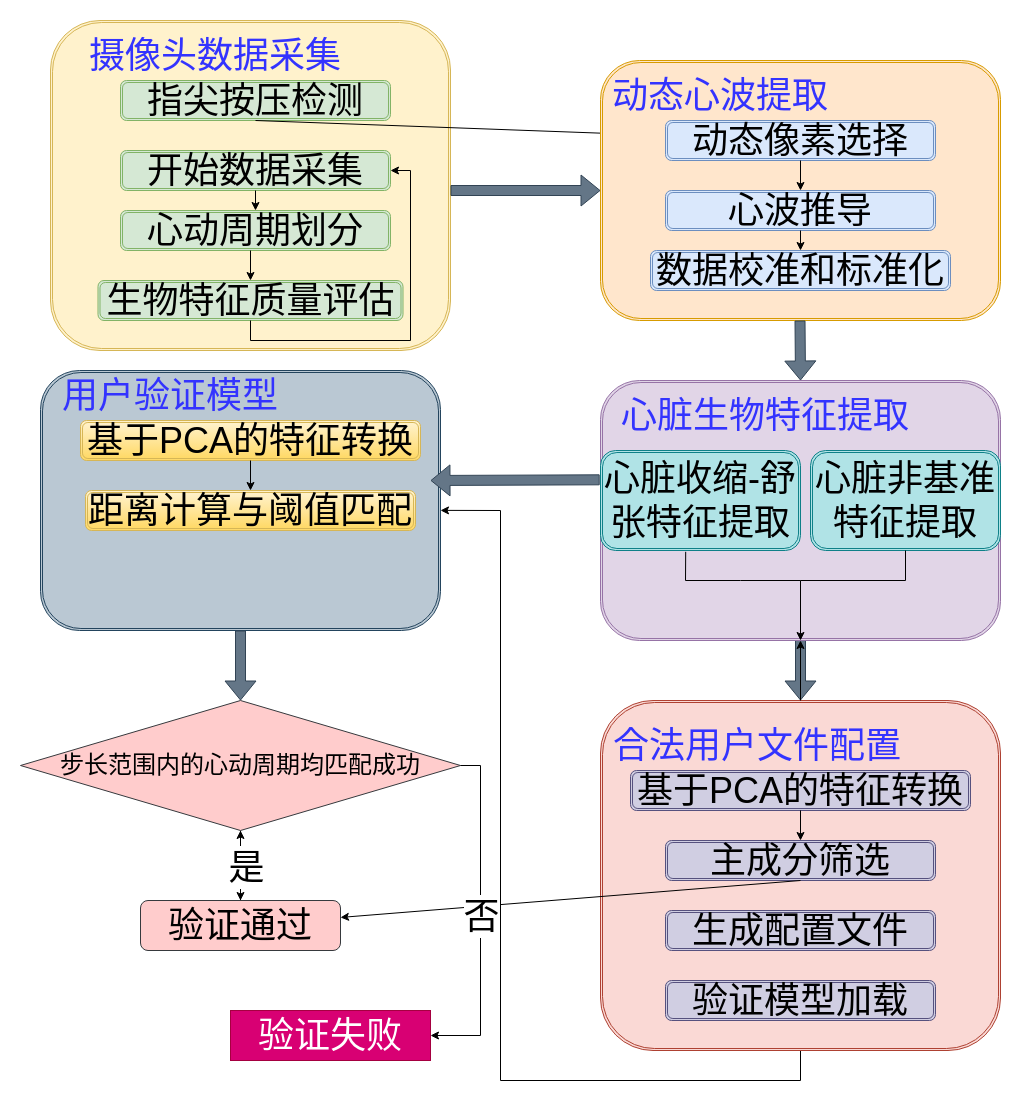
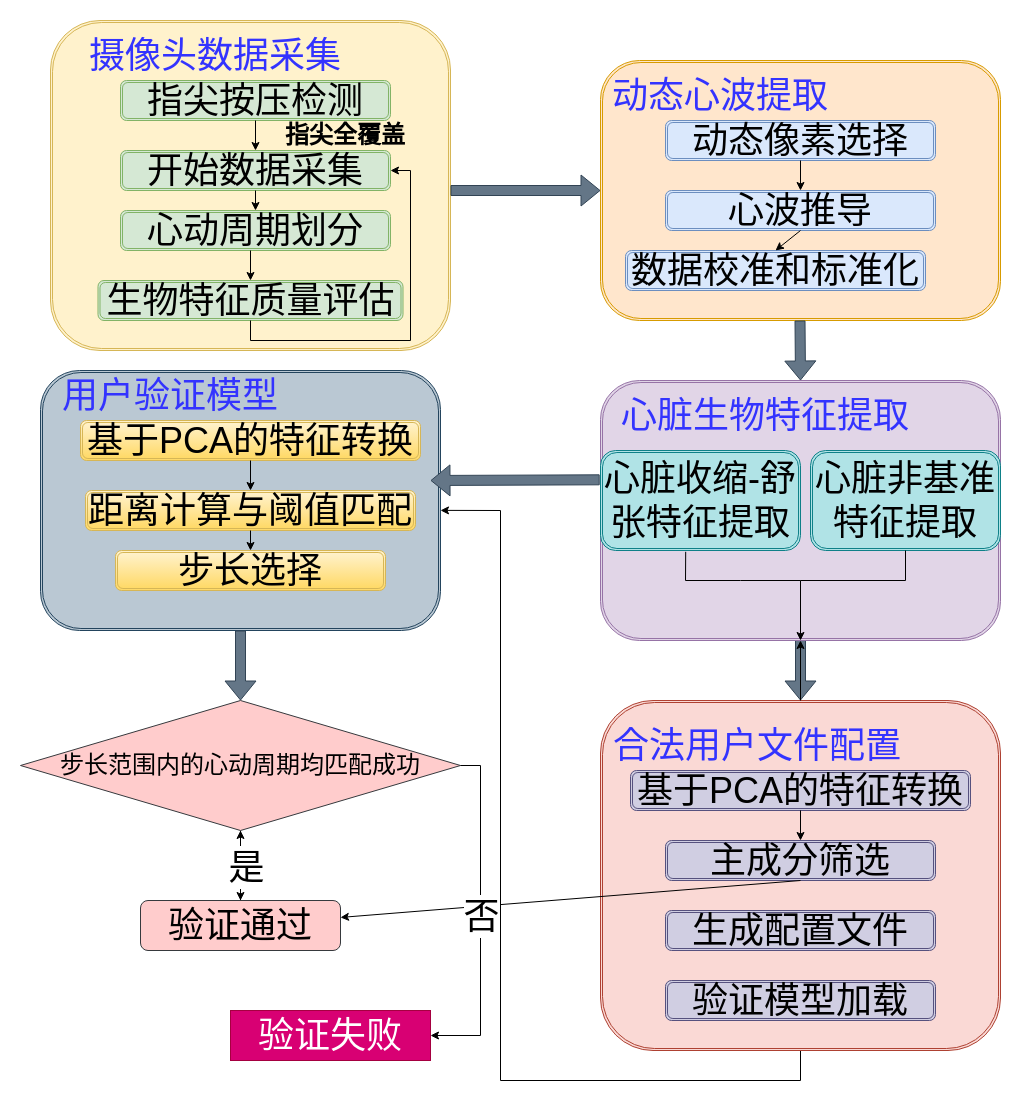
- <mxCell id="6" value="" style="endArrow=classic;html=1;rounded=0;exitX=0.5;exitY=1;exitDx=0;exitDy=0;" parent="1" source="4" target="18" edge="1"><mxGeometry width="50" height="50" relative="1" as="geometry"><mxPoint x="330" y="390" as="sourcePoint" /><mxPoint x="380" y="340" as="targetPoint" /></mxGeometry></mxCell>
+ <mxCell id="6" value="" style="endArrow=classic;html=1;rounded=0;exitX=0.5;exitY=1;exitDx=0;exitDy=0;entryX=0.5;entryY=0;entryDx=0;entryDy=0;" parent="1" source="4" target="3" edge="1"><mxGeometry width="50" height="50" relative="1" as="geometry"><mxPoint x="330" y="390" as="sourcePoint" /><mxPoint x="380" y="340" as="targetPoint" /></mxGeometry></mxCell>
+ <mxCell id="7" value="&lt;font style=&quot;font-size: 24px;&quot;&gt;&lt;b&gt;指尖全覆盖&lt;/b&gt;&lt;/font&gt;" style="text;html=1;strokeColor=none;fillColor=none;align=center;verticalAlign=middle;whiteSpace=wrap;rounded=0;" parent="1" vertex="1"><mxGeometry x="280" y="120" width="130" height="30" as="geometry" /></mxCell>
- <mxCell id="20" value="&lt;font style=&quot;font-size: 36px;&quot;&gt;数据校准和标准化&lt;/font&gt;" style="shape=ext;double=1;rounded=1;whiteSpace=wrap;html=1;fillColor=#dae8fc;strokeColor=#6c8ebf;" parent="15" vertex="1"><mxGeometry x="50" y="190" width="300" height="40" as="geometry" /></mxCell>
+ <mxCell id="20" value="&lt;font style=&quot;font-size: 36px;&quot;&gt;数据校准和标准化&lt;/font&gt;" style="shape=ext;double=1;rounded=1;whiteSpace=wrap;html=1;fillColor=#dae8fc;strokeColor=#6c8ebf;" parent="15" vertex="1"><mxGeometry x="25" y="190" width="300" height="40" as="geometry" /></mxCell>
+ <mxCell id="46" value="" style="endArrow=classic;html=1;rounded=0;exitX=0.5;exitY=1;exitDx=0;exitDy=0;" parent="39" source="43" target="44" edge="1"><mxGeometry width="50" height="50" relative="1" as="geometry"><mxPoint x="220" y="100" as="sourcePoint" /><mxPoint x="220" y="130" as="targetPoint" /></mxGeometry></mxCell>
+ <mxCell id="44" value="&lt;font style=&quot;font-size: 36px;&quot;&gt;步长选择&lt;/font&gt;" style="shape=ext;double=1;rounded=1;whiteSpace=wrap;html=1;fillColor=#fff2cc;gradientColor=#ffd966;strokeColor=#d6b656;" parent="39" vertex="1"><mxGeometry x="75" y="180" width="270" height="40" as="geometry" /></mxCell>
